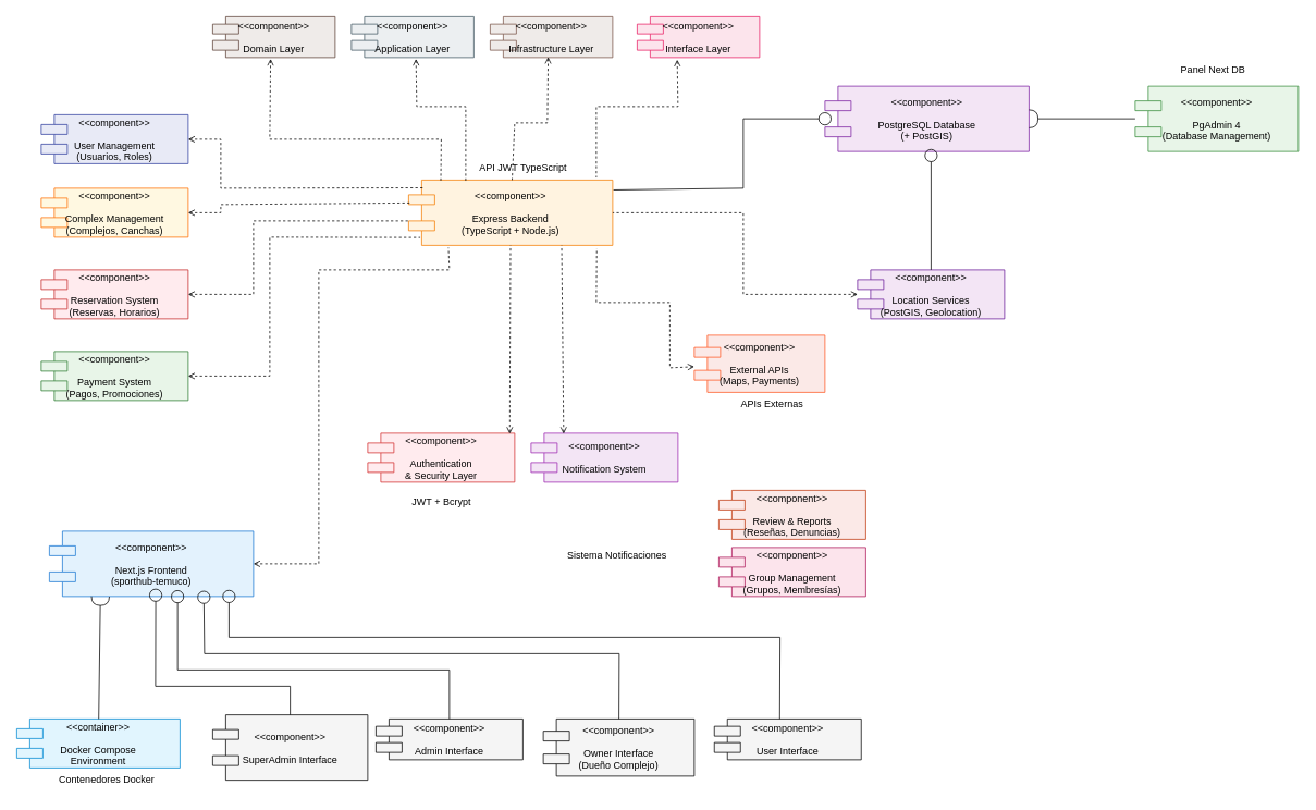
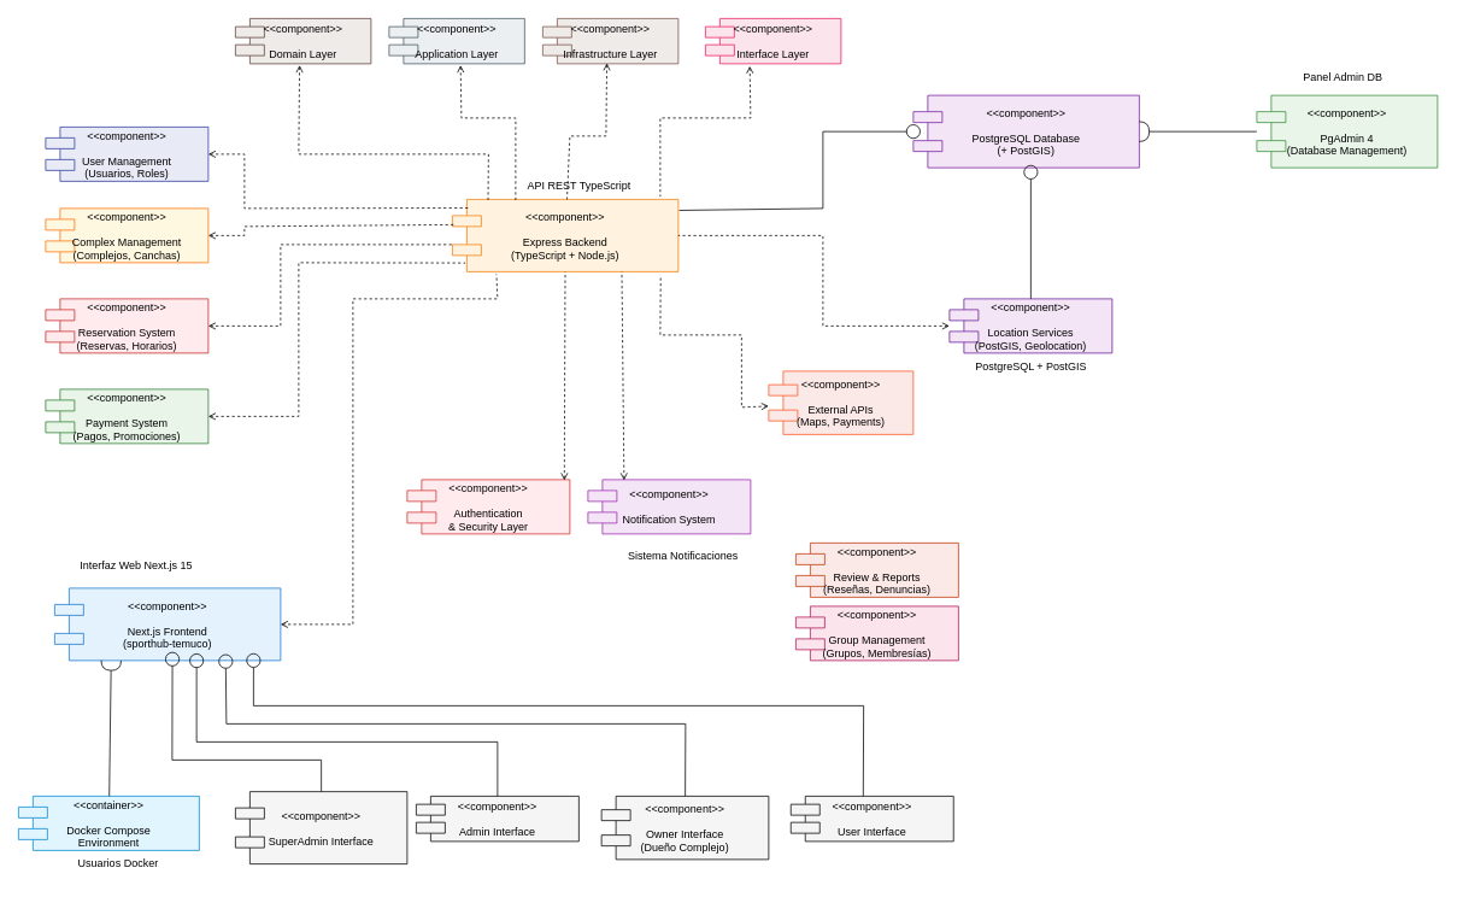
- <mxCell id="49" value="Panel Next DB" style="text;html=1;align=center;verticalAlign=middle;resizable=0;points=[];autosize=1;strokeColor=none;fillColor=none;" parent="1" vertex="1"><mxGeometry x="1430" y="70" width="110" height="30" as="geometry" /></mxCell>
+ <mxCell id="49" value="Panel Admin DB" style="text;html=1;align=center;verticalAlign=middle;resizable=0;points=[];autosize=1;strokeColor=none;fillColor=none;" parent="1" vertex="1"><mxGeometry x="1430" y="70" width="110" height="30" as="geometry" /></mxCell>
- <mxCell id="47" value="API JWT TypeScript" style="text;html=1;align=center;verticalAlign=middle;resizable=0;points=[];autosize=1;strokeColor=none;fillColor=none;" parent="1" vertex="1"><mxGeometry x="570" y="190" width="140" height="30" as="geometry" /></mxCell>
+ <mxCell id="47" value="API REST TypeScript" style="text;html=1;align=center;verticalAlign=middle;resizable=0;points=[];autosize=1;strokeColor=none;fillColor=none;" parent="1" vertex="1"><mxGeometry x="570" y="190" width="140" height="30" as="geometry" /></mxCell>
+ <mxCell id="48" value="PostgreSQL + PostGIS" style="text;html=1;align=center;verticalAlign=middle;resizable=0;points=[];autosize=1;strokeColor=none;fillColor=none;" parent="1" vertex="1"><mxGeometry x="1070" y="390" width="140" height="30" as="geometry" /></mxCell>
- <mxCell id="53" value="APIs Externas" style="text;html=1;align=center;verticalAlign=middle;resizable=0;points=[];autosize=1;strokeColor=none;fillColor=none;" parent="1" vertex="1"><mxGeometry x="895" y="480" width="100" height="30" as="geometry" /></mxCell>
- <mxCell id="51" value="JWT + Bcrypt" style="text;html=1;align=center;verticalAlign=middle;resizable=0;points=[];autosize=1;strokeColor=none;fillColor=none;" parent="1" vertex="1"><mxGeometry x="490" y="600" width="100" height="30" as="geometry" /></mxCell>
+ <mxCell id="46" value="Interfaz Web Next.js 15" style="text;html=1;align=center;verticalAlign=middle;resizable=0;points=[];autosize=1;strokeColor=none;fillColor=none;" parent="1" vertex="1"><mxGeometry x="80" y="610" width="140" height="30" as="geometry" /></mxCell>
- <mxCell id="52" value="Sistema Notificaciones" style="text;html=1;align=center;verticalAlign=middle;resizable=0;points=[];autosize=1;strokeColor=none;fillColor=none;" parent="1" vertex="1"><mxGeometry x="680" y="665" width="150" height="30" as="geometry" /></mxCell>
+ <mxCell id="52" value="Sistema Notificaciones" style="text;html=1;align=center;verticalAlign=middle;resizable=0;points=[];autosize=1;strokeColor=none;fillColor=none;" parent="1" vertex="1"><mxGeometry x="680" y="600" width="150" height="30" as="geometry" /></mxCell>
- <mxCell id="50" value="Contenedores Docker" style="text;html=1;align=center;verticalAlign=middle;resizable=0;points=[];autosize=1;strokeColor=none;fillColor=none;" parent="1" vertex="1"><mxGeometry x="60" y="940" width="140" height="30" as="geometry" /></mxCell>
+ <mxCell id="50" value="Usuarios Docker" style="text;html=1;align=center;verticalAlign=middle;resizable=0;points=[];autosize=1;strokeColor=none;fillColor=none;" parent="1" vertex="1"><mxGeometry x="60" y="940" width="140" height="30" as="geometry" /></mxCell>
